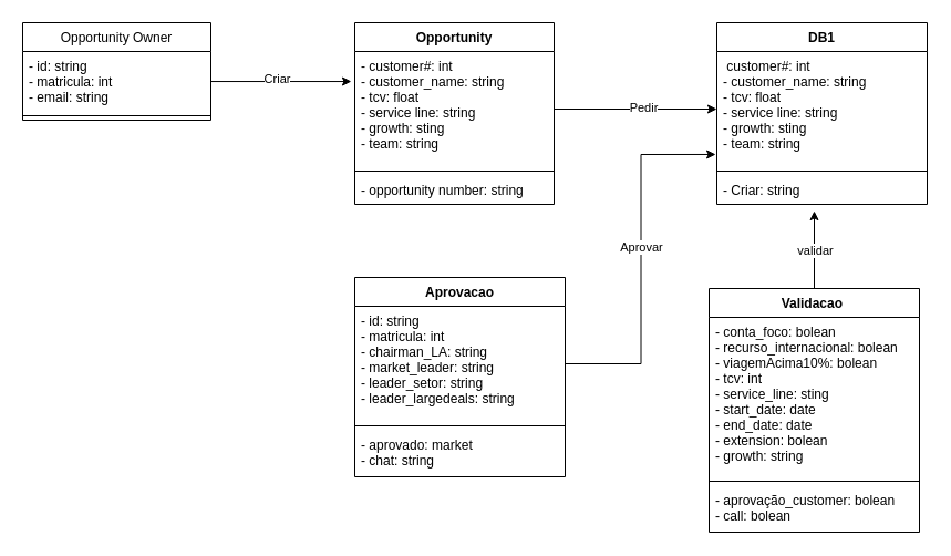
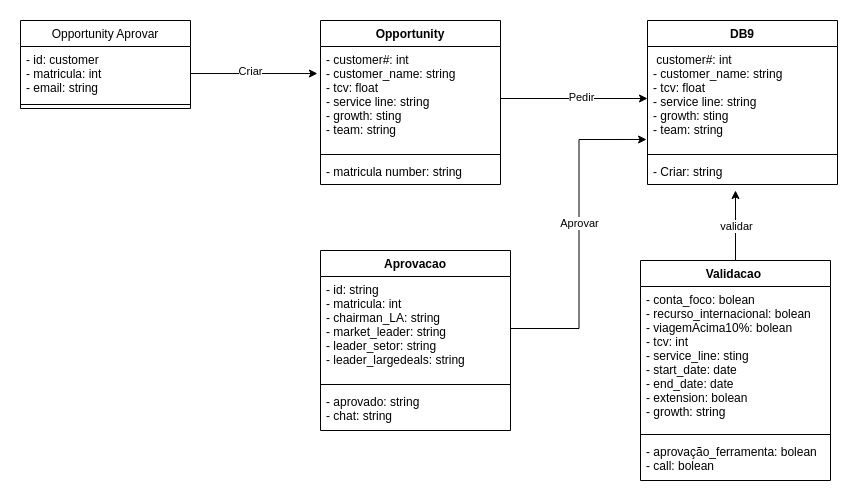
- <mxCell id="2" value="Opportunity Owner" style="swimlane;fontStyle=0;align=center;verticalAlign=top;childLayout=stackLayout;horizontal=1;startSize=26;horizontalStack=0;resizeParent=1;resizeParentMax=0;resizeLast=0;collapsible=1;marginBottom=0;" parent="1" vertex="1"><mxGeometry x="20" y="20" width="170" height="88" as="geometry" /></mxCell>
+ <mxCell id="2" value="Opportunity Aprovar" style="swimlane;fontStyle=0;align=center;verticalAlign=top;childLayout=stackLayout;horizontal=1;startSize=26;horizontalStack=0;resizeParent=1;resizeParentMax=0;resizeLast=0;collapsible=1;marginBottom=0;" parent="1" vertex="1"><mxGeometry x="20" y="20" width="170" height="88" as="geometry" /></mxCell>
- <mxCell id="5" value="DB1" style="swimlane;fontStyle=1;align=center;verticalAlign=top;childLayout=stackLayout;horizontal=1;startSize=26;horizontalStack=0;resizeParent=1;resizeParentMax=0;resizeLast=0;collapsible=1;marginBottom=0;" parent="1" vertex="1"><mxGeometry x="647" y="20" width="190" height="164" as="geometry" /></mxCell>
+ <mxCell id="5" value="DB9" style="swimlane;fontStyle=1;align=center;verticalAlign=top;childLayout=stackLayout;horizontal=1;startSize=26;horizontalStack=0;resizeParent=1;resizeParentMax=0;resizeLast=0;collapsible=1;marginBottom=0;" parent="1" vertex="1"><mxGeometry x="647" y="20" width="190" height="164" as="geometry" /></mxCell>
- <mxCell id="3" value="- id: string&#10;- matricula: int&#10;- email: string" style="text;strokeColor=none;fillColor=none;align=left;verticalAlign=top;spacingLeft=4;spacingRight=4;overflow=hidden;rotatable=0;points=[[0,0.5],[1,0.5]];portConstraint=eastwest;" parent="2" vertex="1"><mxGeometry y="26" width="170" height="54" as="geometry" /></mxCell>
+ <mxCell id="3" value="- id: customer&#10;- matricula: int&#10;- email: string" style="text;strokeColor=none;fillColor=none;align=left;verticalAlign=top;spacingLeft=4;spacingRight=4;overflow=hidden;rotatable=0;points=[[0,0.5],[1,0.5]];portConstraint=eastwest;" parent="2" vertex="1"><mxGeometry y="26" width="170" height="54" as="geometry" /></mxCell>
- <mxCell id="12" value="- opportunity number: string" style="text;strokeColor=none;fillColor=none;align=left;verticalAlign=top;spacingLeft=4;spacingRight=4;overflow=hidden;rotatable=0;points=[[0,0.5],[1,0.5]];portConstraint=eastwest;" parent="9" vertex="1"><mxGeometry y="138" width="180" height="26" as="geometry" /></mxCell>
+ <mxCell id="12" value="- matricula number: string" style="text;strokeColor=none;fillColor=none;align=left;verticalAlign=top;spacingLeft=4;spacingRight=4;overflow=hidden;rotatable=0;points=[[0,0.5],[1,0.5]];portConstraint=eastwest;" parent="9" vertex="1"><mxGeometry y="138" width="180" height="26" as="geometry" /></mxCell>
- <mxCell id="25" value="- aprovado: market&#10;- chat: string" style="text;strokeColor=none;fillColor=none;align=left;verticalAlign=top;spacingLeft=4;spacingRight=4;overflow=hidden;rotatable=0;points=[[0,0.5],[1,0.5]];portConstraint=eastwest;" parent="22" vertex="1"><mxGeometry y="138" width="190" height="42" as="geometry" /></mxCell>
+ <mxCell id="25" value="- aprovado: string&#10;- chat: string" style="text;strokeColor=none;fillColor=none;align=left;verticalAlign=top;spacingLeft=4;spacingRight=4;overflow=hidden;rotatable=0;points=[[0,0.5],[1,0.5]];portConstraint=eastwest;" parent="22" vertex="1"><mxGeometry y="138" width="190" height="42" as="geometry" /></mxCell>
- <mxCell id="21" value="- aprovação_customer: bolean&#10;- call: bolean" style="text;strokeColor=none;fillColor=none;align=left;verticalAlign=top;spacingLeft=4;spacingRight=4;overflow=hidden;rotatable=0;points=[[0,0.5],[1,0.5]];portConstraint=eastwest;" parent="18" vertex="1"><mxGeometry y="178" width="190" height="42" as="geometry" /></mxCell>
+ <mxCell id="21" value="- aprovação_ferramenta: bolean&#10;- call: bolean" style="text;strokeColor=none;fillColor=none;align=left;verticalAlign=top;spacingLeft=4;spacingRight=4;overflow=hidden;rotatable=0;points=[[0,0.5],[1,0.5]];portConstraint=eastwest;" parent="18" vertex="1"><mxGeometry y="178" width="190" height="42" as="geometry" /></mxCell>
